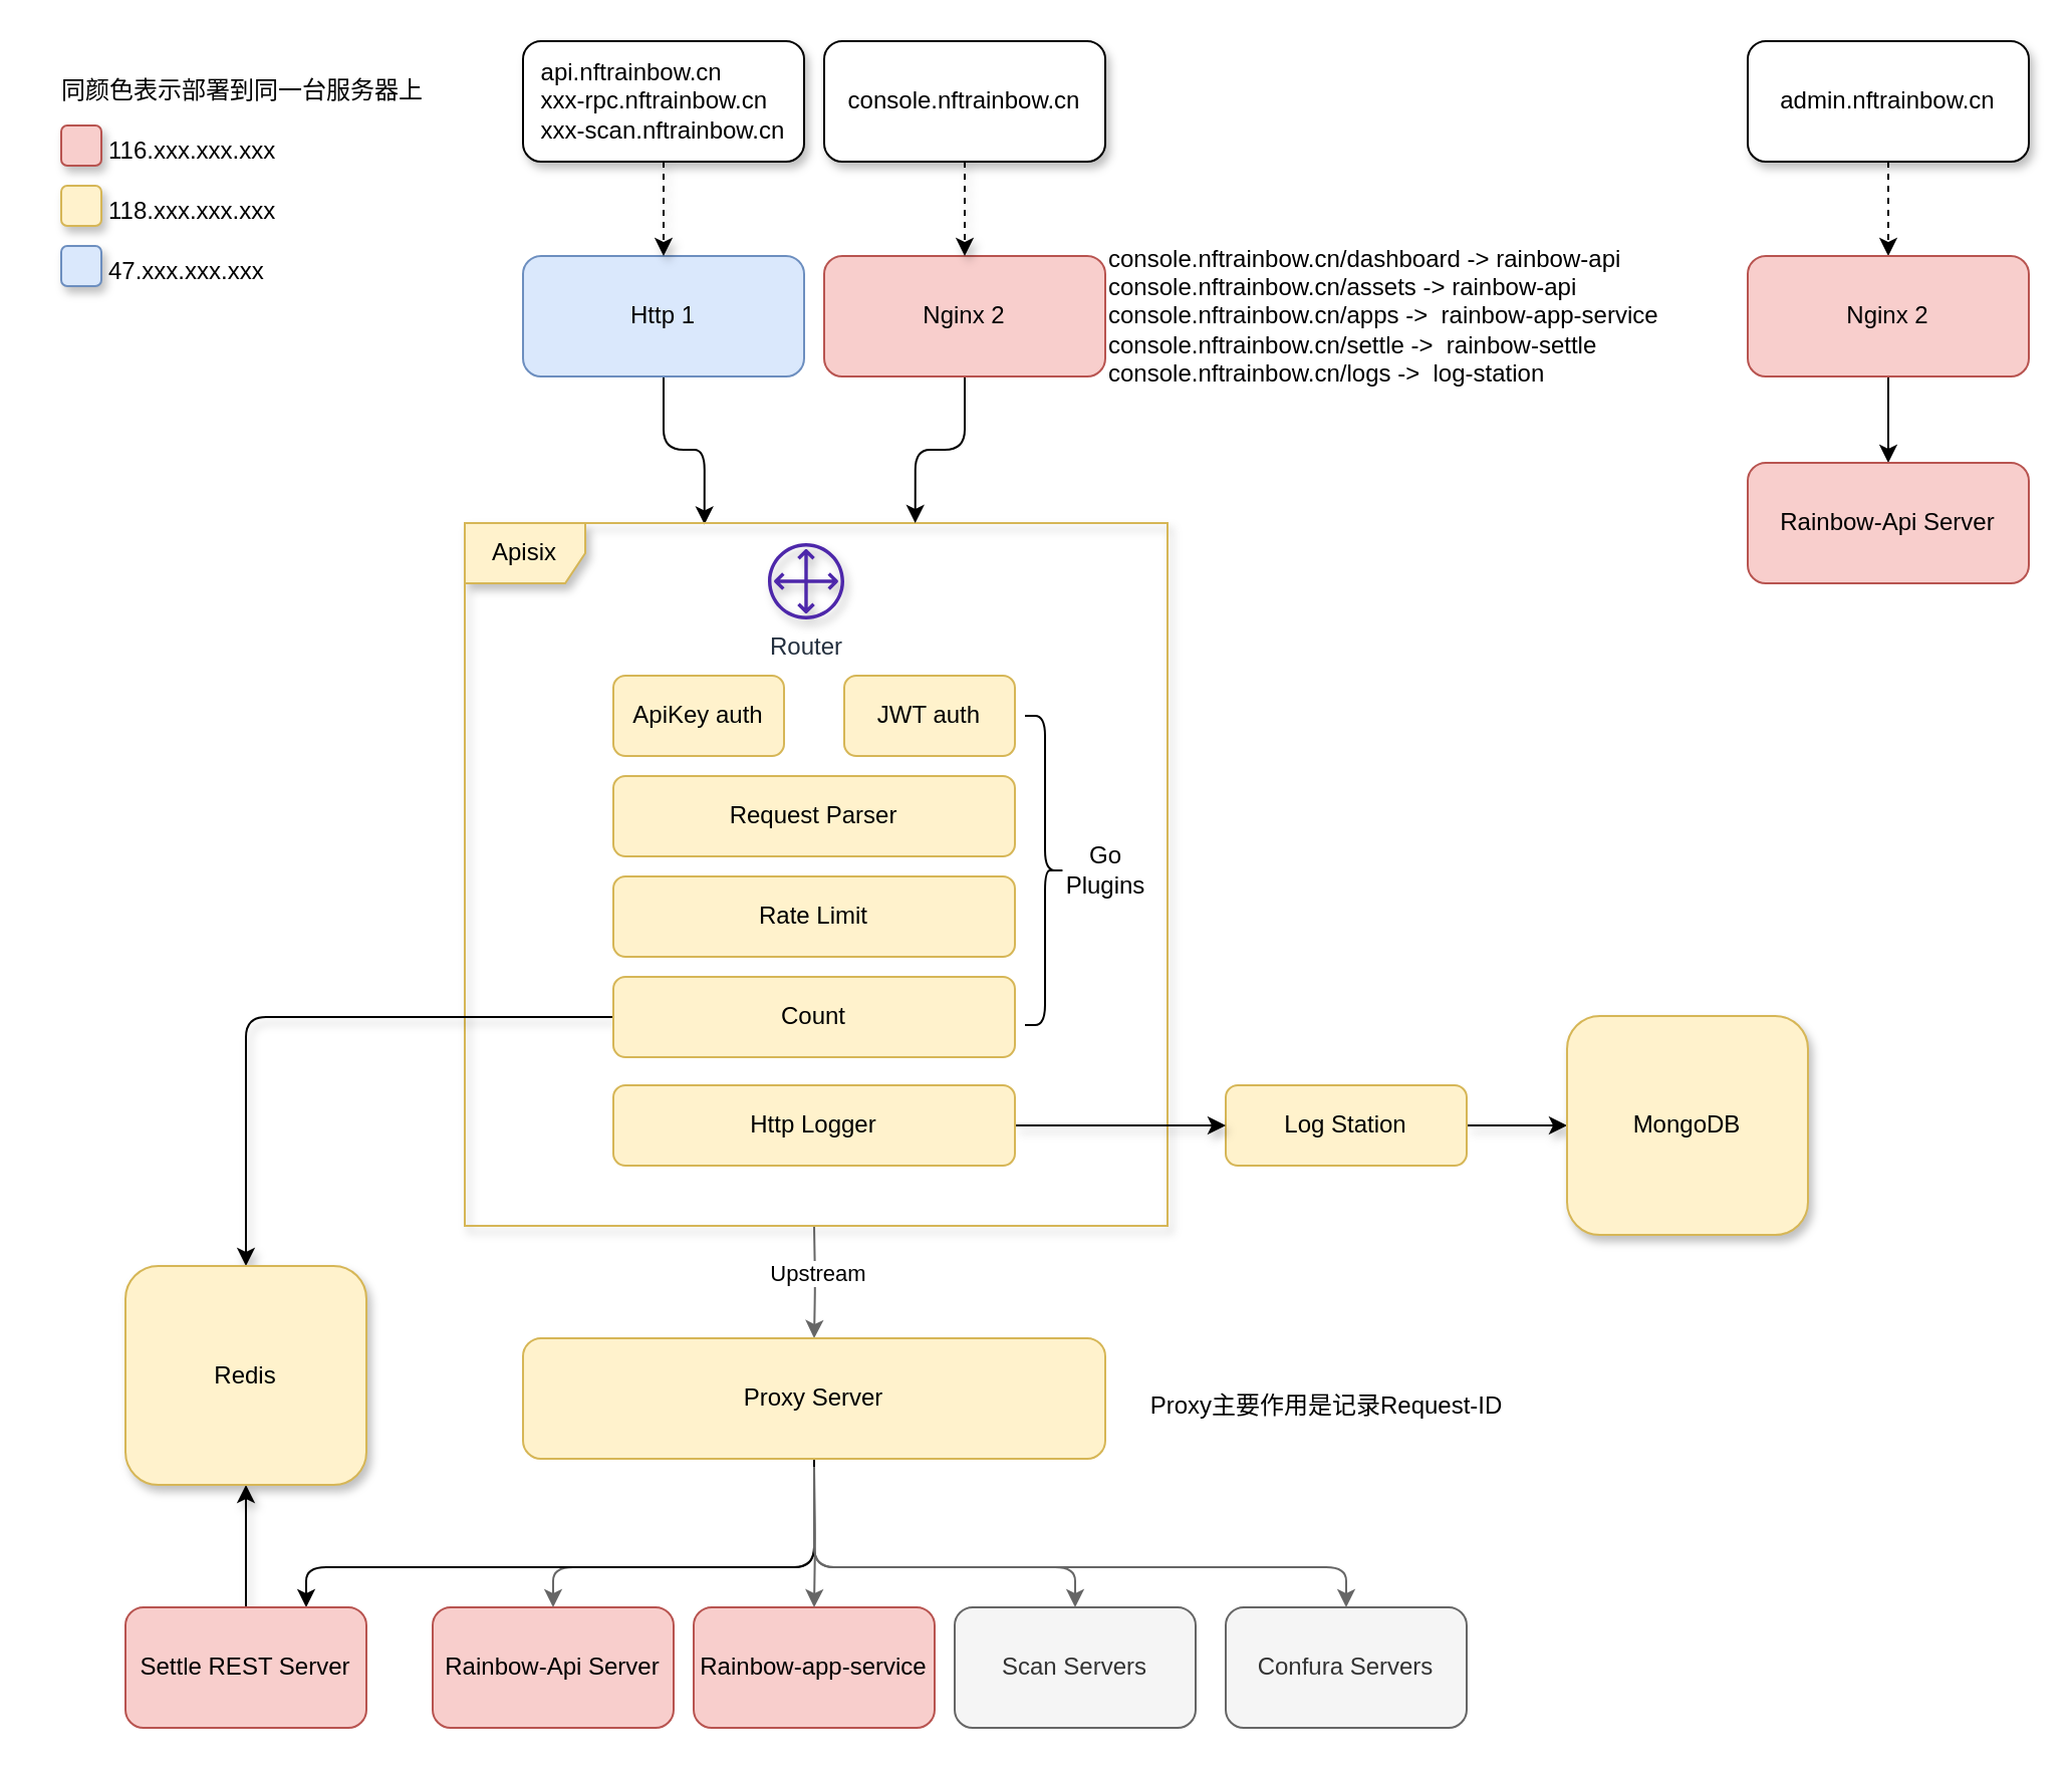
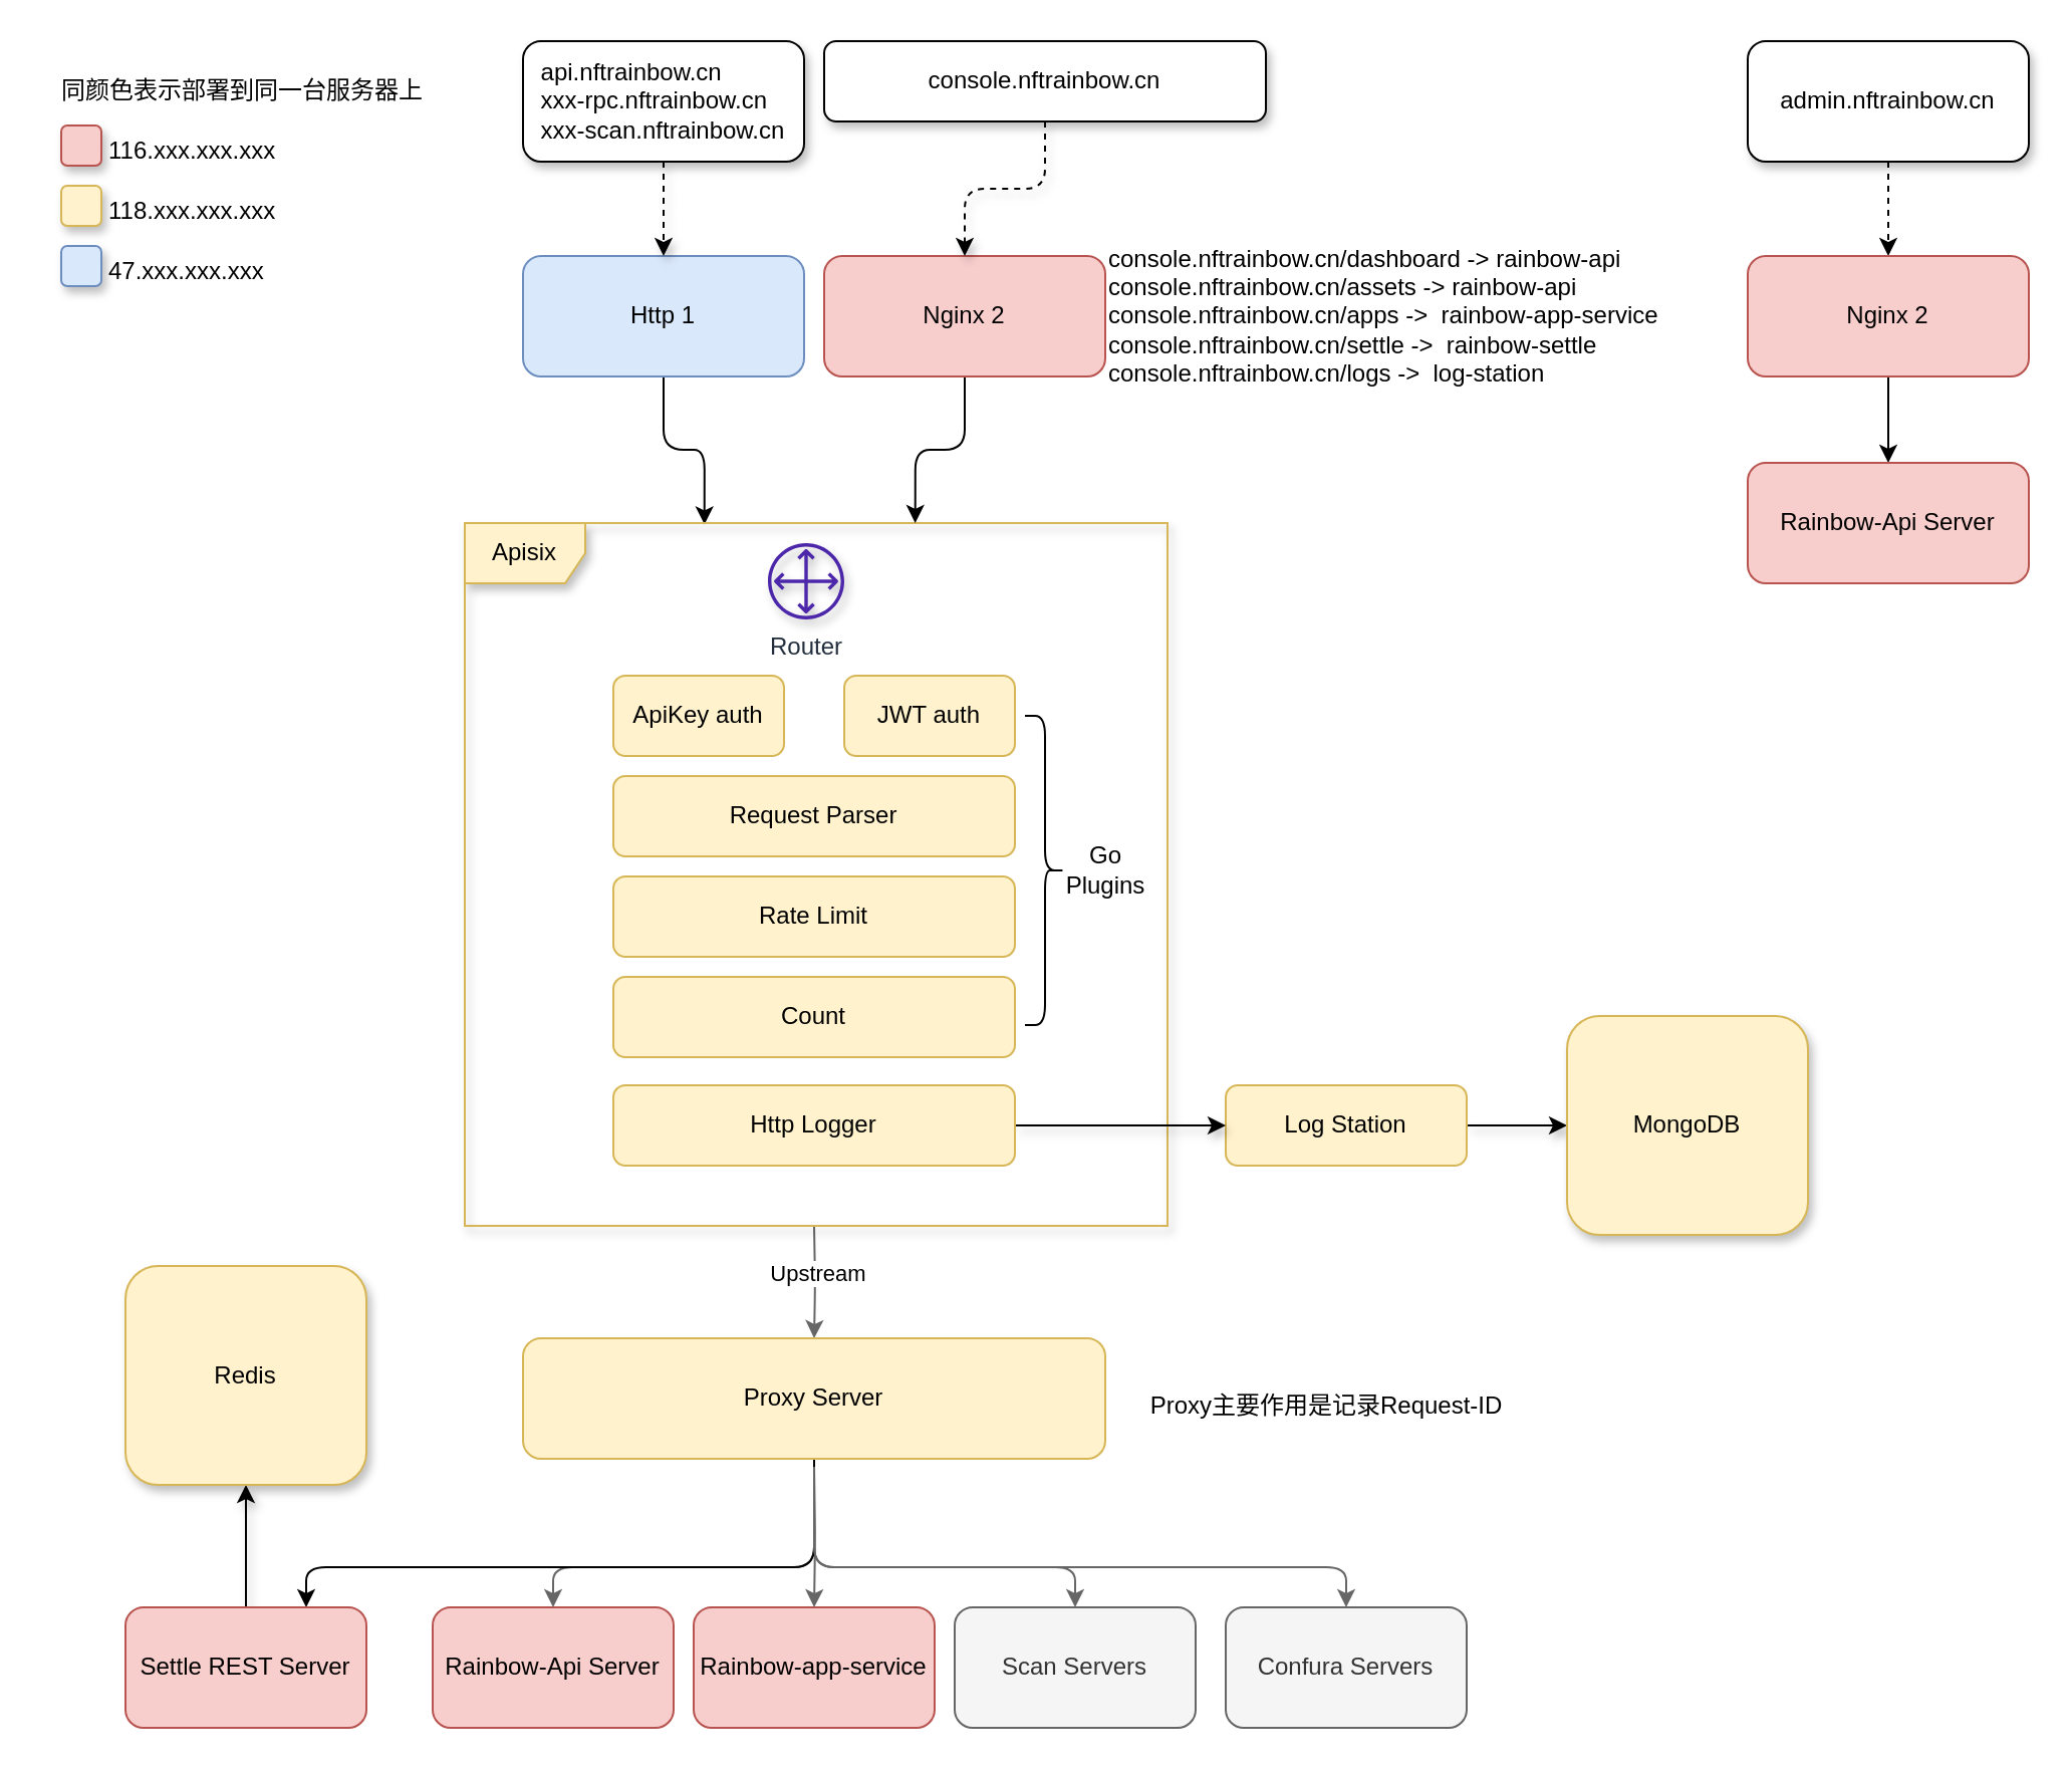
- <mxCell id="25" value="&lt;div style=&quot;text-align: left;&quot;&gt;console.nftrainbow.cn&lt;br&gt;&lt;/div&gt;" style="whiteSpace=wrap;html=1;shadow=1;align=center;rounded=1;" parent="1" vertex="1"><mxGeometry x="410" width="140" height="60" as="geometry" y="20" /></mxCell>
+ <mxCell id="25" value="&lt;div style=&quot;text-align: left;&quot;&gt;console.nftrainbow.cn&lt;br&gt;&lt;/div&gt;" style="whiteSpace=wrap;html=1;shadow=1;align=center;rounded=1;" parent="1" vertex="1"><mxGeometry x="410" y="20" width="220" height="40" as="geometry" /></mxCell>
- <mxCell id="18" value="" style="edgeStyle=orthogonalEdgeStyle;rounded=1;orthogonalLoop=1;jettySize=auto;html=1;shadow=1;entryX=0.5;entryY=0;entryDx=0;entryDy=0;" parent="1" source="19" target="32" edge="1"><mxGeometry relative="1" as="geometry" /></mxCell>
